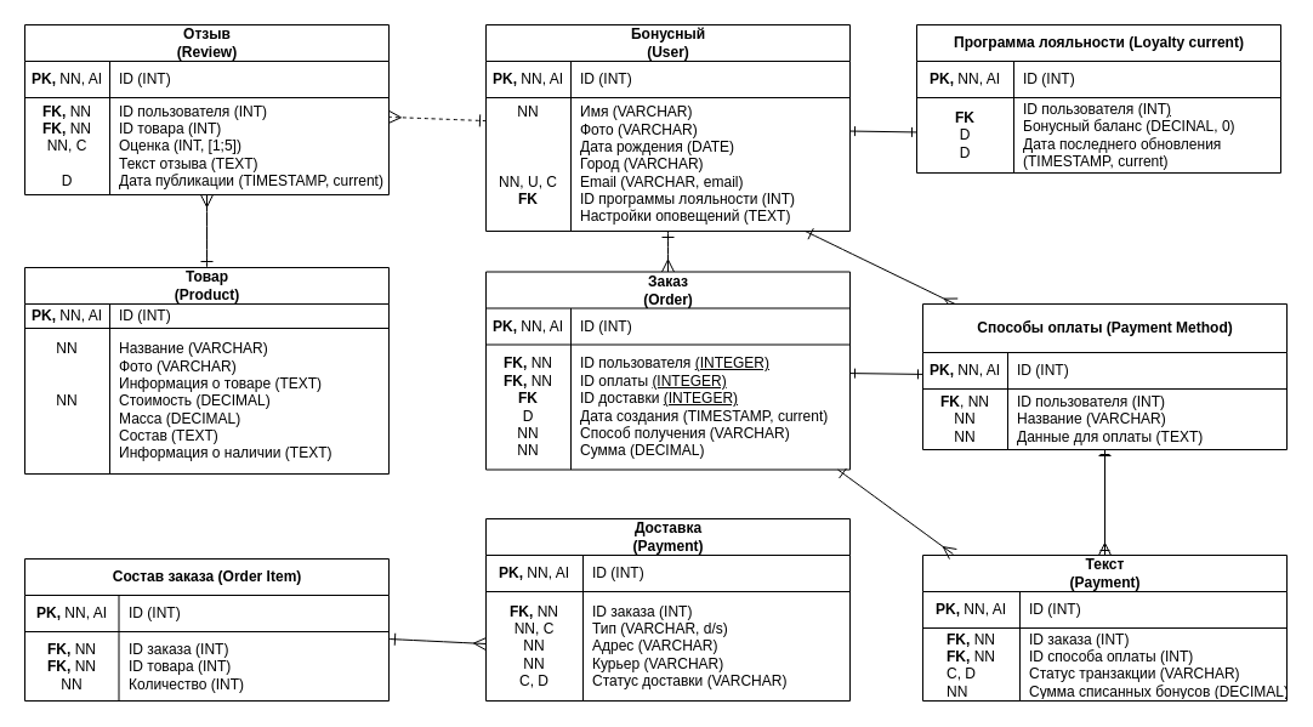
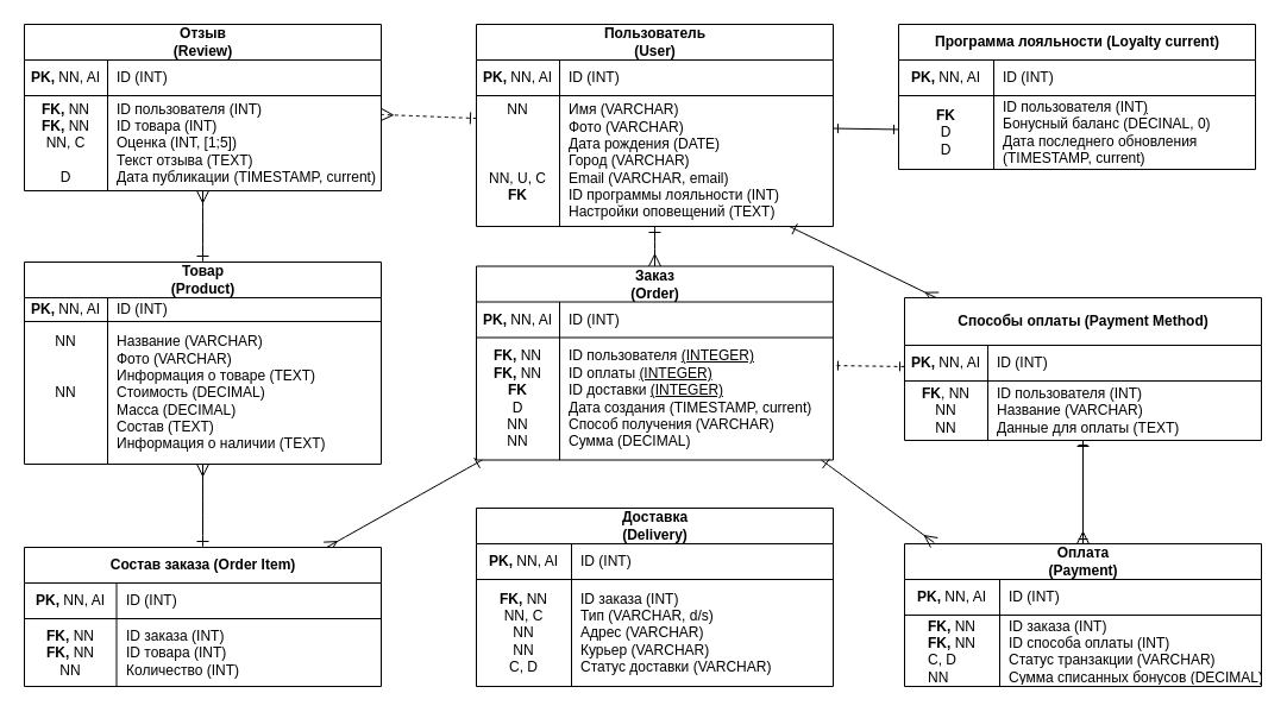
- <mxCell id="11" value="&lt;span style=&quot;white-space: normal;&quot;&gt;Бонусный (User)&lt;/span&gt;" style="shape=table;startSize=30;container=1;collapsible=1;childLayout=tableLayout;fixedRows=1;rowLines=0;fontStyle=1;align=center;resizeLast=1;html=1;" parent="1" vertex="1"><mxGeometry x="400" y="20" width="300" height="170" as="geometry"><mxRectangle x="500" y="-250" width="160" height="30" as="alternateBounds" /></mxGeometry></mxCell>
+ <mxCell id="11" value="&lt;span style=&quot;white-space: normal;&quot;&gt;Пользователь (User)&lt;/span&gt;" style="shape=table;startSize=30;container=1;collapsible=1;childLayout=tableLayout;fixedRows=1;rowLines=0;fontStyle=1;align=center;resizeLast=1;html=1;" parent="1" vertex="1"><mxGeometry x="400" y="20" width="300" height="170" as="geometry"><mxRectangle x="500" y="-250" width="160" height="30" as="alternateBounds" /></mxGeometry></mxCell>
- <mxCell id="9" style="rounded=0;orthogonalLoop=1;jettySize=auto;html=1;fontSize=12;startArrow=ERone;startFill=0;endArrow=ERone;endFill=0;" parent="1" source="68" target="39" edge="1"><mxGeometry relative="1" as="geometry"><mxPoint x="452" y="510.58" as="sourcePoint" /><mxPoint x="510" y="510.58" as="targetPoint" /></mxGeometry></mxCell>
+ <mxCell id="9" style="rounded=0;orthogonalLoop=1;jettySize=auto;html=1;fontSize=12;startArrow=ERone;startFill=0;endArrow=ERone;endFill=0;dashed=1;" parent="1" source="68" target="39" edge="1"><mxGeometry relative="1" as="geometry"><mxPoint x="452" y="510.58" as="sourcePoint" /><mxPoint x="510" y="510.58" as="targetPoint" /></mxGeometry></mxCell>
+ <mxCell id="8" style="edgeStyle=none;curved=1;rounded=0;orthogonalLoop=1;jettySize=auto;html=1;fontSize=12;startSize=8;endSize=8;startArrow=ERone;startFill=0;endArrow=ERmany;endFill=0;" parent="1" source="39" target="25" edge="1"><mxGeometry relative="1" as="geometry"><mxPoint x="427" y="492" as="sourcePoint" /><mxPoint x="607" y="629" as="targetPoint" /></mxGeometry></mxCell>
- <mxCell id="60" value="&lt;span style=&quot;white-space: normal;&quot;&gt;Доставка (Payment)&lt;/span&gt;" style="shape=table;startSize=30;container=1;collapsible=1;childLayout=tableLayout;fixedRows=1;rowLines=0;fontStyle=1;align=center;resizeLast=1;html=1;" parent="1" vertex="1"><mxGeometry x="400" y="427" width="300" height="150" as="geometry" /></mxCell>
+ <mxCell id="60" value="&lt;span style=&quot;white-space: normal;&quot;&gt;Доставка (Delivery)&lt;/span&gt;" style="shape=table;startSize=30;container=1;collapsible=1;childLayout=tableLayout;fixedRows=1;rowLines=0;fontStyle=1;align=center;resizeLast=1;html=1;" parent="1" vertex="1"><mxGeometry x="400" y="427" width="300" height="150" as="geometry" /></mxCell>
- <mxCell id="32" value="&lt;span style=&quot;white-space: normal;&quot;&gt;Текст (Payment)&lt;/span&gt;" style="shape=table;startSize=30;container=1;collapsible=1;childLayout=tableLayout;fixedRows=1;rowLines=0;fontStyle=1;align=center;resizeLast=1;html=1;" parent="1" vertex="1"><mxGeometry x="760" y="457" width="300" height="120" as="geometry" /></mxCell>
+ <mxCell id="32" value="&lt;span style=&quot;white-space: normal;&quot;&gt;Оплата (Payment)&lt;/span&gt;" style="shape=table;startSize=30;container=1;collapsible=1;childLayout=tableLayout;fixedRows=1;rowLines=0;fontStyle=1;align=center;resizeLast=1;html=1;" parent="1" vertex="1"><mxGeometry x="760" y="457" width="300" height="120" as="geometry" /></mxCell>
- <mxCell id="6" style="edgeStyle=none;curved=1;rounded=0;orthogonalLoop=1;jettySize=auto;html=1;fontSize=12;startSize=8;endSize=8;startArrow=ERone;startFill=0;endArrow=ERmany;endFill=0;" parent="1" source="25" target="65" edge="1"><mxGeometry relative="1" as="geometry"><mxPoint x="412" y="404" as="sourcePoint" /><mxPoint x="592" y="541" as="targetPoint" /></mxGeometry></mxCell>
+ <mxCell id="6" style="edgeStyle=none;curved=1;rounded=0;orthogonalLoop=1;jettySize=auto;html=1;fontSize=12;startSize=8;endSize=8;startArrow=ERone;startFill=0;endArrow=ERmany;endFill=0;" parent="1" source="25" target="53" edge="1"><mxGeometry relative="1" as="geometry"><mxPoint x="412" y="404" as="sourcePoint" /><mxPoint x="592" y="541" as="targetPoint" /></mxGeometry></mxCell>
